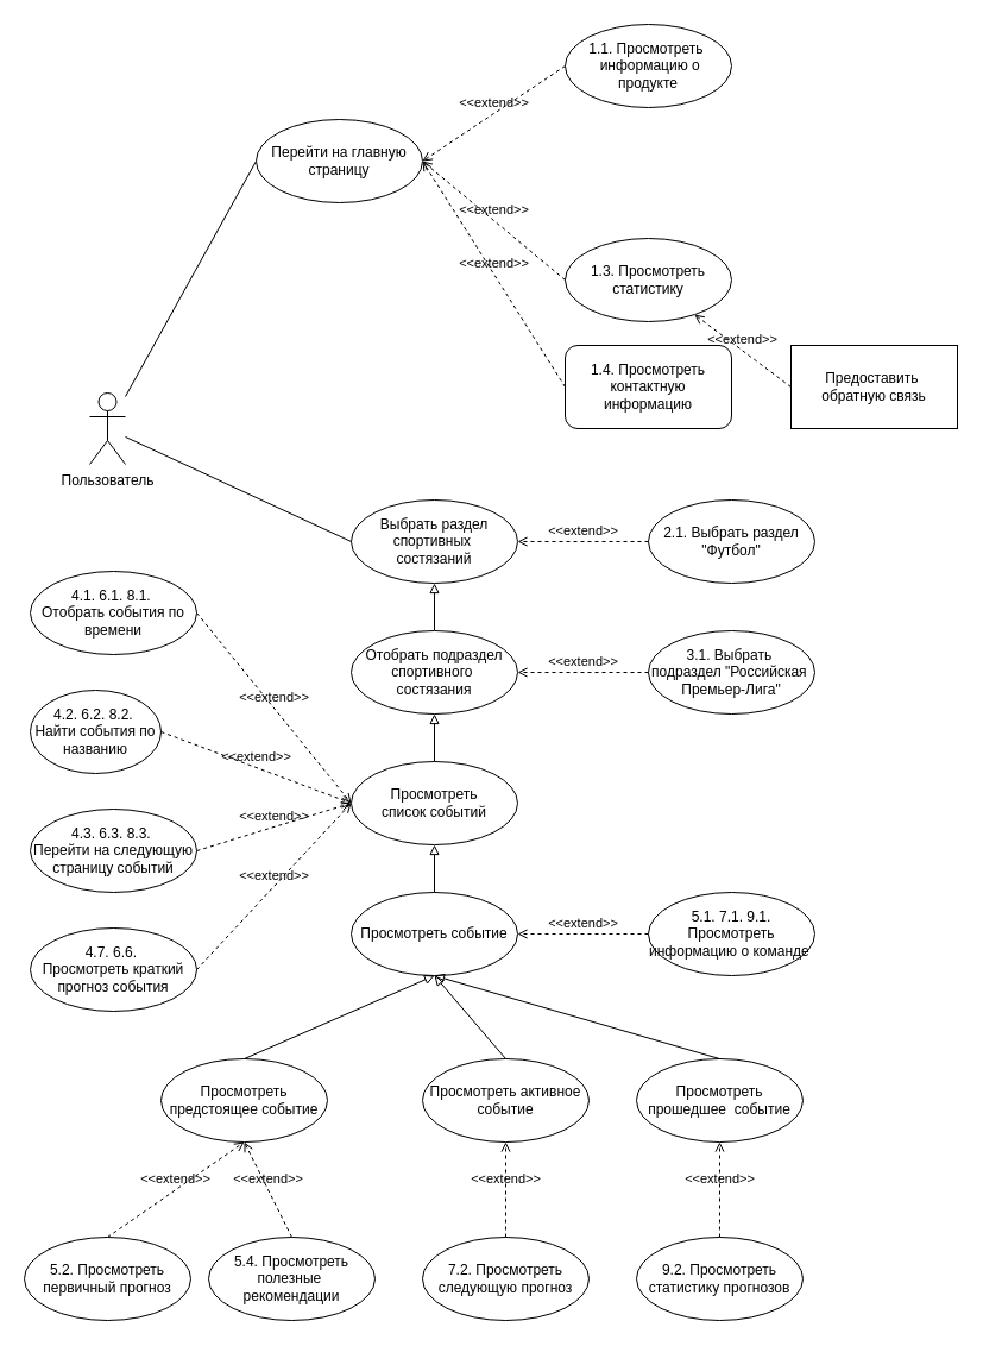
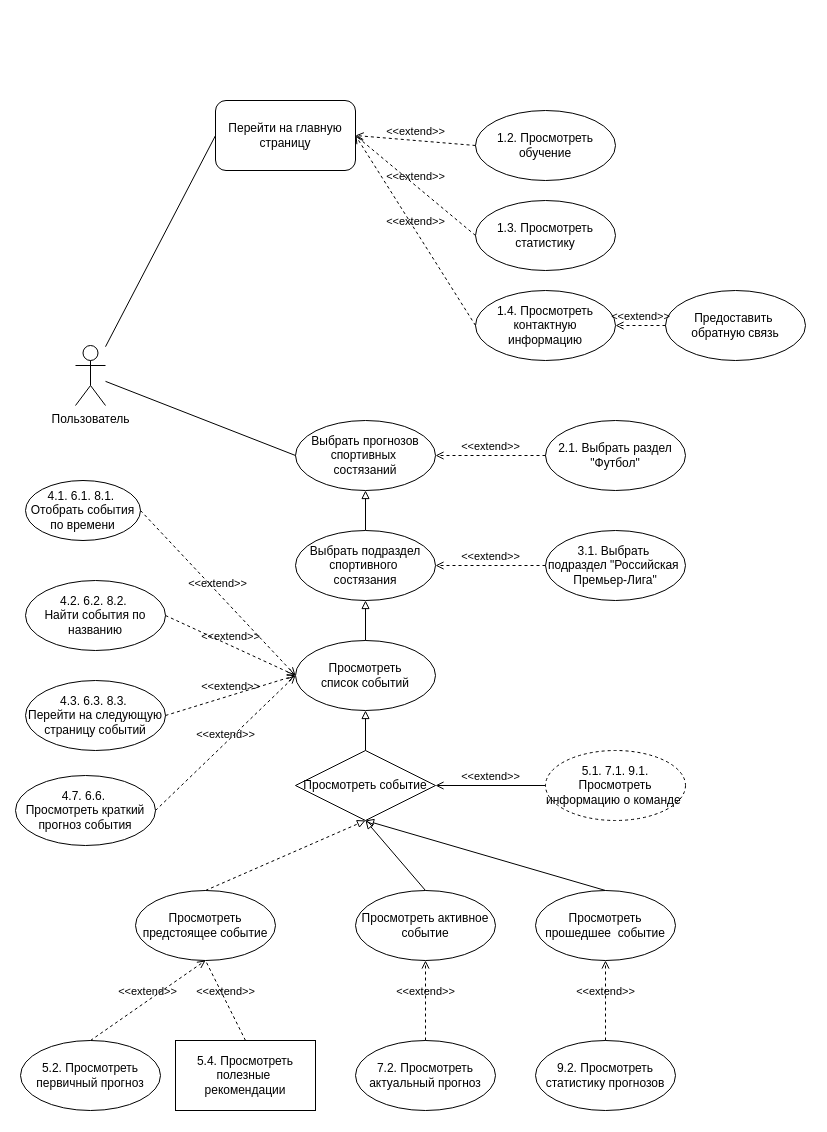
- <mxCell id="5" value="1.1. Просмотреть&amp;nbsp; &amp;nbsp;информацию о продукте" style="ellipse;whiteSpace=wrap;html=1;" vertex="1" parent="1"><mxGeometry x="475" width="140" height="70" as="geometry" y="20" /></mxCell>
- <mxCell id="6" value="&amp;lt;&amp;lt;extend&amp;gt;&amp;gt;" style="html=1;verticalAlign=bottom;labelBackgroundColor=none;endArrow=open;endFill=0;dashed=1;rounded=0;entryX=1;entryY=0.5;entryDx=0;entryDy=0;exitX=0;exitY=0.5;exitDx=0;exitDy=0;" edge="1" parent="1" source="5" target="4"><mxGeometry width="160" relative="1" as="geometry"><mxPoint x="245" y="280" as="sourcePoint" /><mxPoint x="405" y="280" as="targetPoint" /></mxGeometry></mxCell>
- <mxCell id="4" value="Перейти на главную страницу" style="ellipse;whiteSpace=wrap;html=1;" vertex="1" parent="1"><mxGeometry x="215" y="100" width="140" height="70" as="geometry" /></mxCell>
+ <mxCell id="4" value="Перейти на главную страницу" style="whiteSpace=wrap;html=1;rounded=1;" vertex="1" parent="1"><mxGeometry x="215" y="100" width="140" height="70" as="geometry" /></mxCell>
- <mxCell id="12" value="&amp;lt;&amp;lt;extend&amp;gt;&amp;gt;" style="html=1;verticalAlign=bottom;labelBackgroundColor=none;endArrow=open;endFill=0;dashed=1;rounded=0;entryX=1;entryY=0.5;entryDx=0;entryDy=0;exitX=0;exitY=0.5;exitDx=0;exitDy=0;" edge="1" parent="1" source="8" target="4"><mxGeometry width="160" relative="1" as="geometry"><mxPoint x="485" y="165" as="sourcePoint" /><mxPoint x="365" y="105" as="targetPoint" /></mxGeometry></mxCell>
+ <mxCell id="12" value="&amp;lt;&amp;lt;extend&amp;gt;&amp;gt;" style="html=1;verticalAlign=bottom;labelBackgroundColor=none;endArrow=none;endFill=0;dashed=1;rounded=0;entryX=1;entryY=0.5;entryDx=0;entryDy=0;exitX=0;exitY=0.5;exitDx=0;exitDy=0;" edge="1" parent="1" source="8" target="4"><mxGeometry width="160" relative="1" as="geometry"><mxPoint x="485" y="165" as="sourcePoint" /><mxPoint x="365" y="105" as="targetPoint" /></mxGeometry></mxCell>
+ <mxCell id="11" value="&amp;lt;&amp;lt;extend&amp;gt;&amp;gt;" style="html=1;verticalAlign=bottom;labelBackgroundColor=none;endArrow=open;endFill=0;dashed=1;rounded=0;entryX=1;entryY=0.5;entryDx=0;entryDy=0;exitX=0;exitY=0.5;exitDx=0;exitDy=0;" edge="1" parent="1" source="7" target="4"><mxGeometry width="160" relative="1" as="geometry"><mxPoint x="485" y="85" as="sourcePoint" /><mxPoint x="365" y="105" as="targetPoint" /></mxGeometry></mxCell>
+ <mxCell id="7" value="1.2. Просмотреть обучение" style="ellipse;whiteSpace=wrap;html=1;" vertex="1" parent="1"><mxGeometry x="475" y="110" width="140" height="70" as="geometry" /></mxCell>
- <mxCell id="14" value="&amp;lt;&amp;lt;extend&amp;gt;&amp;gt;" style="html=1;verticalAlign=bottom;labelBackgroundColor=none;endArrow=open;endFill=0;dashed=1;rounded=0;exitX=0;exitY=0.5;exitDx=0;exitDy=0;" edge="1" parent="1" source="10" target="8"><mxGeometry width="160" relative="1" as="geometry"><mxPoint x="485" y="345" as="sourcePoint" /><mxPoint x="365" y="105" as="targetPoint" /></mxGeometry></mxCell>
+ <mxCell id="14" value="&amp;lt;&amp;lt;extend&amp;gt;&amp;gt;" style="html=1;verticalAlign=bottom;labelBackgroundColor=none;endArrow=open;endFill=0;dashed=1;rounded=0;entryX=1;entryY=0.5;entryDx=0;entryDy=0;exitX=0;exitY=0.5;exitDx=0;exitDy=0;" edge="1" parent="1" source="10" target="9"><mxGeometry width="160" relative="1" as="geometry"><mxPoint x="485" y="345" as="sourcePoint" /><mxPoint x="365" y="105" as="targetPoint" /></mxGeometry></mxCell>
- <mxCell id="9" value="1.4. Просмотреть контактную информацию" style="whiteSpace=wrap;html=1;rounded=1;" vertex="1" parent="1"><mxGeometry x="475" y="290" width="140" height="70" as="geometry" /></mxCell>
+ <mxCell id="9" value="1.4. Просмотреть контактную информацию" style="ellipse;whiteSpace=wrap;html=1;" vertex="1" parent="1"><mxGeometry x="475" y="290" width="140" height="70" as="geometry" /></mxCell>
- <mxCell id="10" value="Предоставить&amp;nbsp; обратную связь" style="whiteSpace=wrap;html=1;rounded=0;" vertex="1" parent="1"><mxGeometry x="665" y="290" width="140" height="70" as="geometry" /></mxCell>
+ <mxCell id="10" value="Предоставить&amp;nbsp; обратную связь" style="ellipse;whiteSpace=wrap;html=1;" vertex="1" parent="1"><mxGeometry x="665" y="290" width="140" height="70" as="geometry" /></mxCell>
- <mxCell id="3" value="Пользователь" style="shape=umlActor;verticalLabelPosition=bottom;verticalAlign=top;html=1;" vertex="1" parent="1"><mxGeometry x="75" y="330" width="30" height="60" as="geometry" /></mxCell>
+ <mxCell id="3" value="Пользователь" style="shape=umlActor;verticalLabelPosition=bottom;verticalAlign=top;html=1;" vertex="1" parent="1"><mxGeometry x="75" y="345" width="30" height="60" as="geometry" /></mxCell>
- <mxCell id="15" value="Выбрать раздел спортивных&amp;nbsp;&lt;div&gt;состязаний&lt;/div&gt;" style="ellipse;whiteSpace=wrap;html=1;" vertex="1" parent="1"><mxGeometry x="295" y="420" width="140" height="70" as="geometry" /></mxCell>
+ <mxCell id="15" value="Выбрать прогнозов спортивных&amp;nbsp;&lt;div&gt;состязаний&lt;/div&gt;" style="ellipse;whiteSpace=wrap;html=1;" vertex="1" parent="1"><mxGeometry x="295" y="420" width="140" height="70" as="geometry" /></mxCell>
- <mxCell id="22" value="4.1. 6.1. 8.1.&amp;nbsp;&lt;div&gt;Отобрать события по времени&lt;/div&gt;" style="ellipse;whiteSpace=wrap;html=1;" vertex="1" parent="1"><mxGeometry x="25" y="480" width="140" height="70" as="geometry" /></mxCell>
+ <mxCell id="22" value="4.1. 6.1. 8.1.&amp;nbsp;&lt;div&gt;Отобрать события по времени&lt;/div&gt;" style="ellipse;whiteSpace=wrap;html=1;" vertex="1" parent="1"><mxGeometry x="25" y="480" width="115" height="60" as="geometry" /></mxCell>
- <mxCell id="20" value="Отобрать подраздел спортивного&amp;nbsp;&lt;div&gt;состязания&lt;/div&gt;" style="ellipse;whiteSpace=wrap;html=1;" vertex="1" parent="1"><mxGeometry x="295" y="530" width="140" height="70" as="geometry" /></mxCell>
+ <mxCell id="20" value="Выбрать подраздел спортивного&amp;nbsp;&lt;div&gt;состязания&lt;/div&gt;" style="ellipse;whiteSpace=wrap;html=1;" vertex="1" parent="1"><mxGeometry x="295" y="530" width="140" height="70" as="geometry" /></mxCell>
- <mxCell id="23" value="4.2. 6.2. 8.2.&amp;nbsp;&lt;div&gt;Найти события по названию&lt;/div&gt;" style="ellipse;whiteSpace=wrap;html=1;" vertex="1" parent="1"><mxGeometry x="25" y="580" width="110" height="70" as="geometry" /></mxCell>
+ <mxCell id="23" value="4.2. 6.2. 8.2.&amp;nbsp;&lt;div&gt;Найти события по названию&lt;/div&gt;" style="ellipse;whiteSpace=wrap;html=1;" vertex="1" parent="1"><mxGeometry x="25" y="580" width="140" height="70" as="geometry" /></mxCell>
- <mxCell id="33" value="Просмотреть событие" style="ellipse;whiteSpace=wrap;html=1;" vertex="1" parent="1"><mxGeometry x="295" y="750" width="140" height="70" as="geometry" /></mxCell>
+ <mxCell id="33" value="Просмотреть событие" style="rhombus;whiteSpace=wrap;html=1;" vertex="1" parent="1"><mxGeometry x="295" y="750" width="140" height="70" as="geometry" /></mxCell>
- <mxCell id="42" value="&amp;lt;&amp;lt;extend&amp;gt;&amp;gt;" style="html=1;verticalAlign=bottom;labelBackgroundColor=none;endArrow=open;endFill=0;dashed=1;rounded=0;exitX=0;exitY=0.5;exitDx=0;exitDy=0;entryX=1;entryY=0.5;entryDx=0;entryDy=0;" edge="1" parent="1" source="41" target="33"><mxGeometry width="160" relative="1" as="geometry"><mxPoint x="185" y="795" as="sourcePoint" /><mxPoint x="245" y="665" as="targetPoint" /></mxGeometry></mxCell>
+ <mxCell id="42" value="&amp;lt;&amp;lt;extend&amp;gt;&amp;gt;" style="html=1;verticalAlign=bottom;labelBackgroundColor=none;endArrow=open;endFill=0;dashed=0;rounded=0;exitX=0;exitY=0.5;exitDx=0;exitDy=0;entryX=1;entryY=0.5;entryDx=0;entryDy=0;" edge="1" parent="1" source="41" target="33"><mxGeometry width="160" relative="1" as="geometry"><mxPoint x="185" y="795" as="sourcePoint" /><mxPoint x="245" y="665" as="targetPoint" /></mxGeometry></mxCell>
- <mxCell id="41" value="5.1. 7.1. 9.1. Просмотреть информацию о команде&amp;nbsp;" style="ellipse;whiteSpace=wrap;html=1;" vertex="1" parent="1"><mxGeometry x="545" y="750" width="140" height="70" as="geometry" /></mxCell>
+ <mxCell id="41" value="5.1. 7.1. 9.1. Просмотреть информацию о команде&amp;nbsp;" style="ellipse;whiteSpace=wrap;html=1;dashed=1;" vertex="1" parent="1"><mxGeometry x="545" y="750" width="140" height="70" as="geometry" /></mxCell>
- <mxCell id="31" value="4.7. 6.6.&amp;nbsp;&lt;div&gt;Просмотреть краткий прогноз события&lt;/div&gt;" style="ellipse;whiteSpace=wrap;html=1;" vertex="1" parent="1"><mxGeometry x="25" y="780" width="140" height="70" as="geometry" /></mxCell>
+ <mxCell id="31" value="4.7. 6.6.&amp;nbsp;&lt;div&gt;Просмотреть краткий прогноз события&lt;/div&gt;" style="ellipse;whiteSpace=wrap;html=1;" vertex="1" parent="1"><mxGeometry x="15" y="775" width="140" height="70" as="geometry" /></mxCell>
- <mxCell id="38" style="rounded=0;orthogonalLoop=1;jettySize=auto;html=1;exitX=0.5;exitY=0;exitDx=0;exitDy=0;entryX=0.5;entryY=1;entryDx=0;entryDy=0;endArrow=block;endFill=0;" edge="1" parent="1" source="37" target="33"><mxGeometry relative="1" as="geometry"><mxPoint x="435" y="740" as="sourcePoint" /><mxPoint x="315" y="700" as="targetPoint" /></mxGeometry></mxCell>
+ <mxCell id="38" style="rounded=0;orthogonalLoop=1;jettySize=auto;html=1;exitX=0.5;exitY=0;exitDx=0;exitDy=0;entryX=0.5;entryY=1;entryDx=0;entryDy=0;endArrow=block;endFill=0;dashed=1;" edge="1" parent="1" source="37" target="33"><mxGeometry relative="1" as="geometry"><mxPoint x="435" y="740" as="sourcePoint" /><mxPoint x="315" y="700" as="targetPoint" /></mxGeometry></mxCell>
- <mxCell id="44" value="&amp;lt;&amp;lt;extend&amp;gt;&amp;gt;" style="html=1;verticalAlign=bottom;labelBackgroundColor=none;endArrow=open;endFill=0;dashed=1;rounded=0;exitX=0.5;exitY=0;exitDx=0;exitDy=0;entryX=0.5;entryY=1;entryDx=0;entryDy=0;" edge="1" parent="1" source="43" target="37"><mxGeometry width="160" relative="1" as="geometry"><mxPoint x="595" y="775" as="sourcePoint" /><mxPoint x="505" y="775" as="targetPoint" /></mxGeometry></mxCell>
+ <mxCell id="44" value="&amp;lt;&amp;lt;extend&amp;gt;&amp;gt;" style="html=1;verticalAlign=bottom;labelBackgroundColor=none;endArrow=none;endFill=0;dashed=1;rounded=0;exitX=0.5;exitY=0;exitDx=0;exitDy=0;entryX=0.5;entryY=1;entryDx=0;entryDy=0;" edge="1" parent="1" source="43" target="37"><mxGeometry width="160" relative="1" as="geometry"><mxPoint x="595" y="775" as="sourcePoint" /><mxPoint x="505" y="775" as="targetPoint" /></mxGeometry></mxCell>
- <mxCell id="43" value="&lt;div&gt;5.4.&amp;nbsp;&lt;span style=&quot;background-color: initial;&quot;&gt;Просмотреть полезные&amp;nbsp;&lt;/span&gt;&lt;/div&gt;&lt;div&gt;&lt;span style=&quot;background-color: initial;&quot;&gt;рекомендации&lt;/span&gt;&lt;/div&gt;" style="ellipse;whiteSpace=wrap;html=1;" vertex="1" parent="1"><mxGeometry x="175" y="1040" width="140" height="70" as="geometry" /></mxCell>
+ <mxCell id="43" value="&lt;div&gt;5.4.&amp;nbsp;&lt;span style=&quot;background-color: initial;&quot;&gt;Просмотреть полезные&amp;nbsp;&lt;/span&gt;&lt;/div&gt;&lt;div&gt;&lt;span style=&quot;background-color: initial;&quot;&gt;рекомендации&lt;/span&gt;&lt;/div&gt;" style="whiteSpace=wrap;html=1;rounded=0;" vertex="1" parent="1"><mxGeometry x="175" y="1040" width="140" height="70" as="geometry" /></mxCell>
- <mxCell id="47" value="&lt;div&gt;7.2.&amp;nbsp;&lt;span style=&quot;background-color: initial;&quot;&gt;Просмотреть следующую прогноз&lt;/span&gt;&lt;/div&gt;" style="ellipse;whiteSpace=wrap;html=1;" vertex="1" parent="1"><mxGeometry x="355" y="1040" width="140" height="70" as="geometry" /></mxCell>
+ <mxCell id="47" value="&lt;div&gt;7.2.&amp;nbsp;&lt;span style=&quot;background-color: initial;&quot;&gt;Просмотреть актуальный прогноз&lt;/span&gt;&lt;/div&gt;" style="ellipse;whiteSpace=wrap;html=1;" vertex="1" parent="1"><mxGeometry x="355" y="1040" width="140" height="70" as="geometry" /></mxCell>
